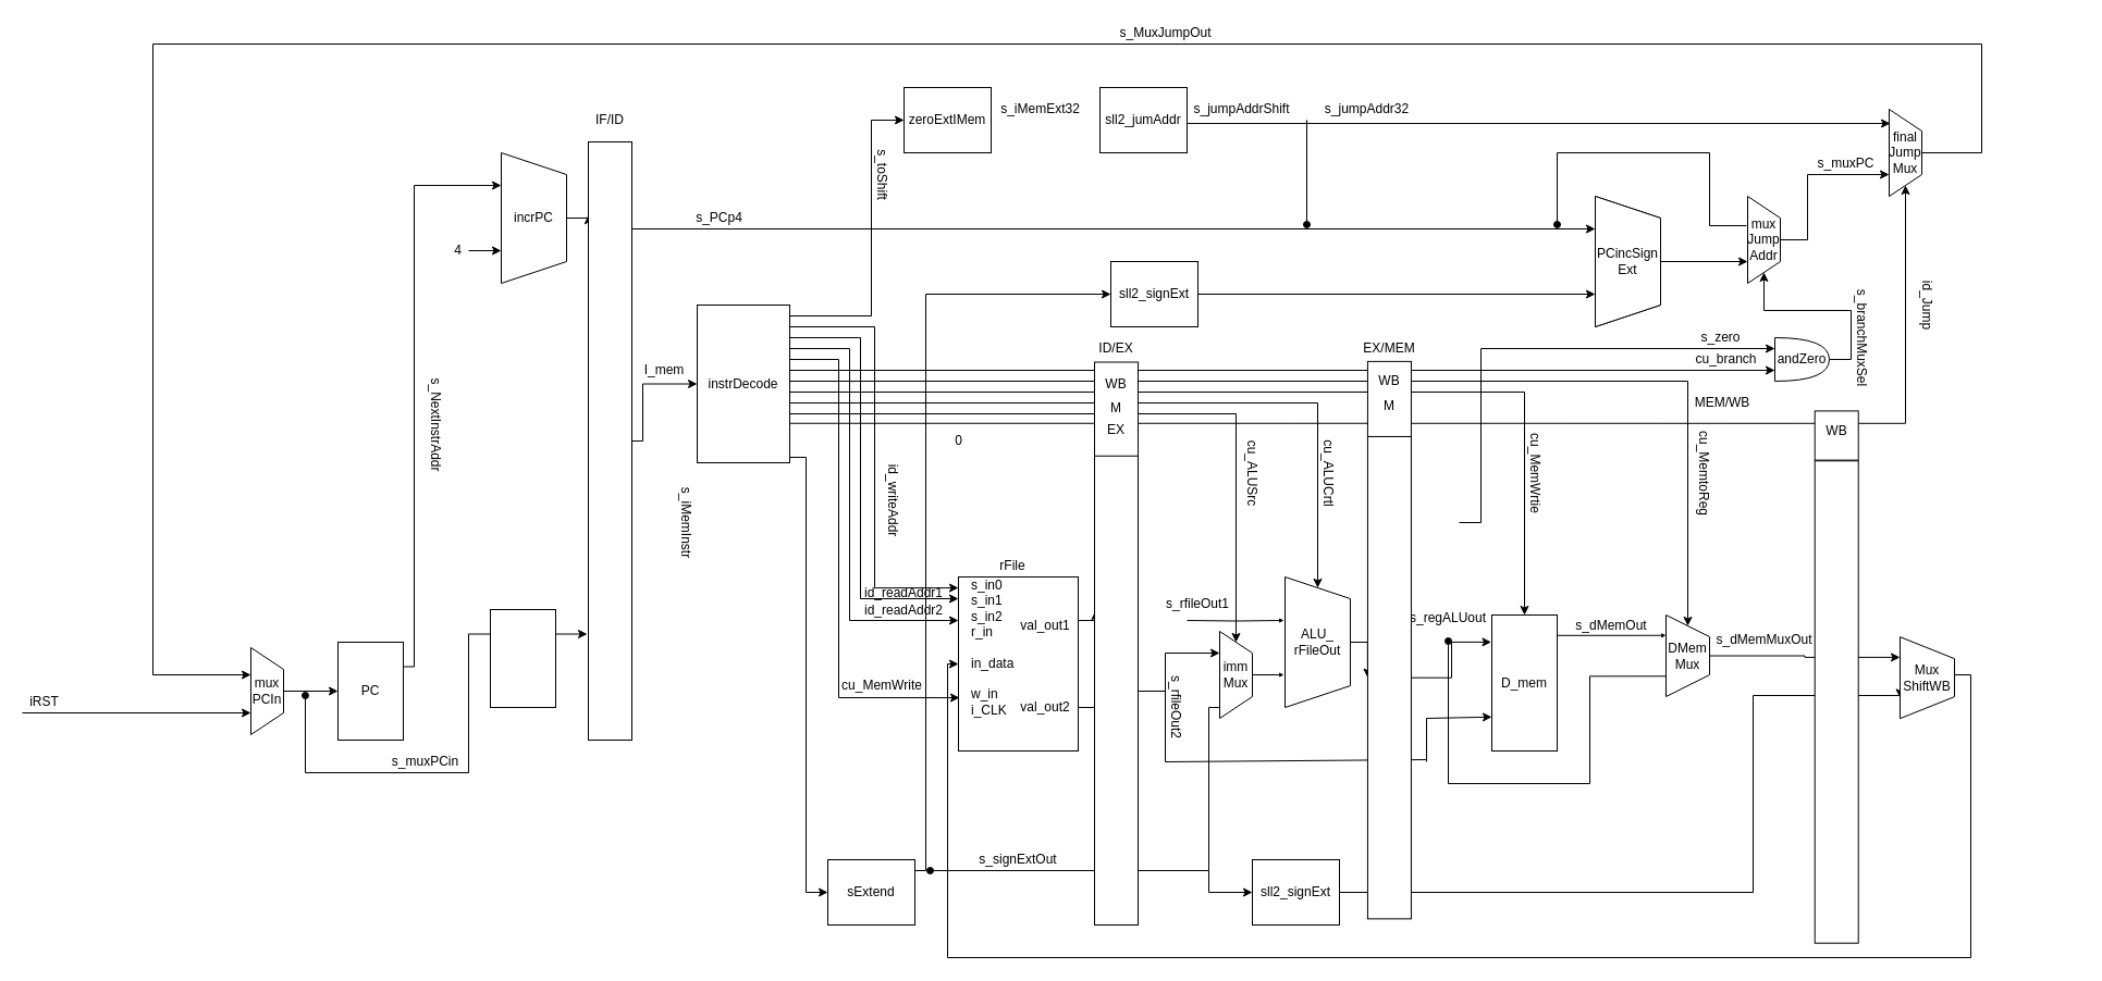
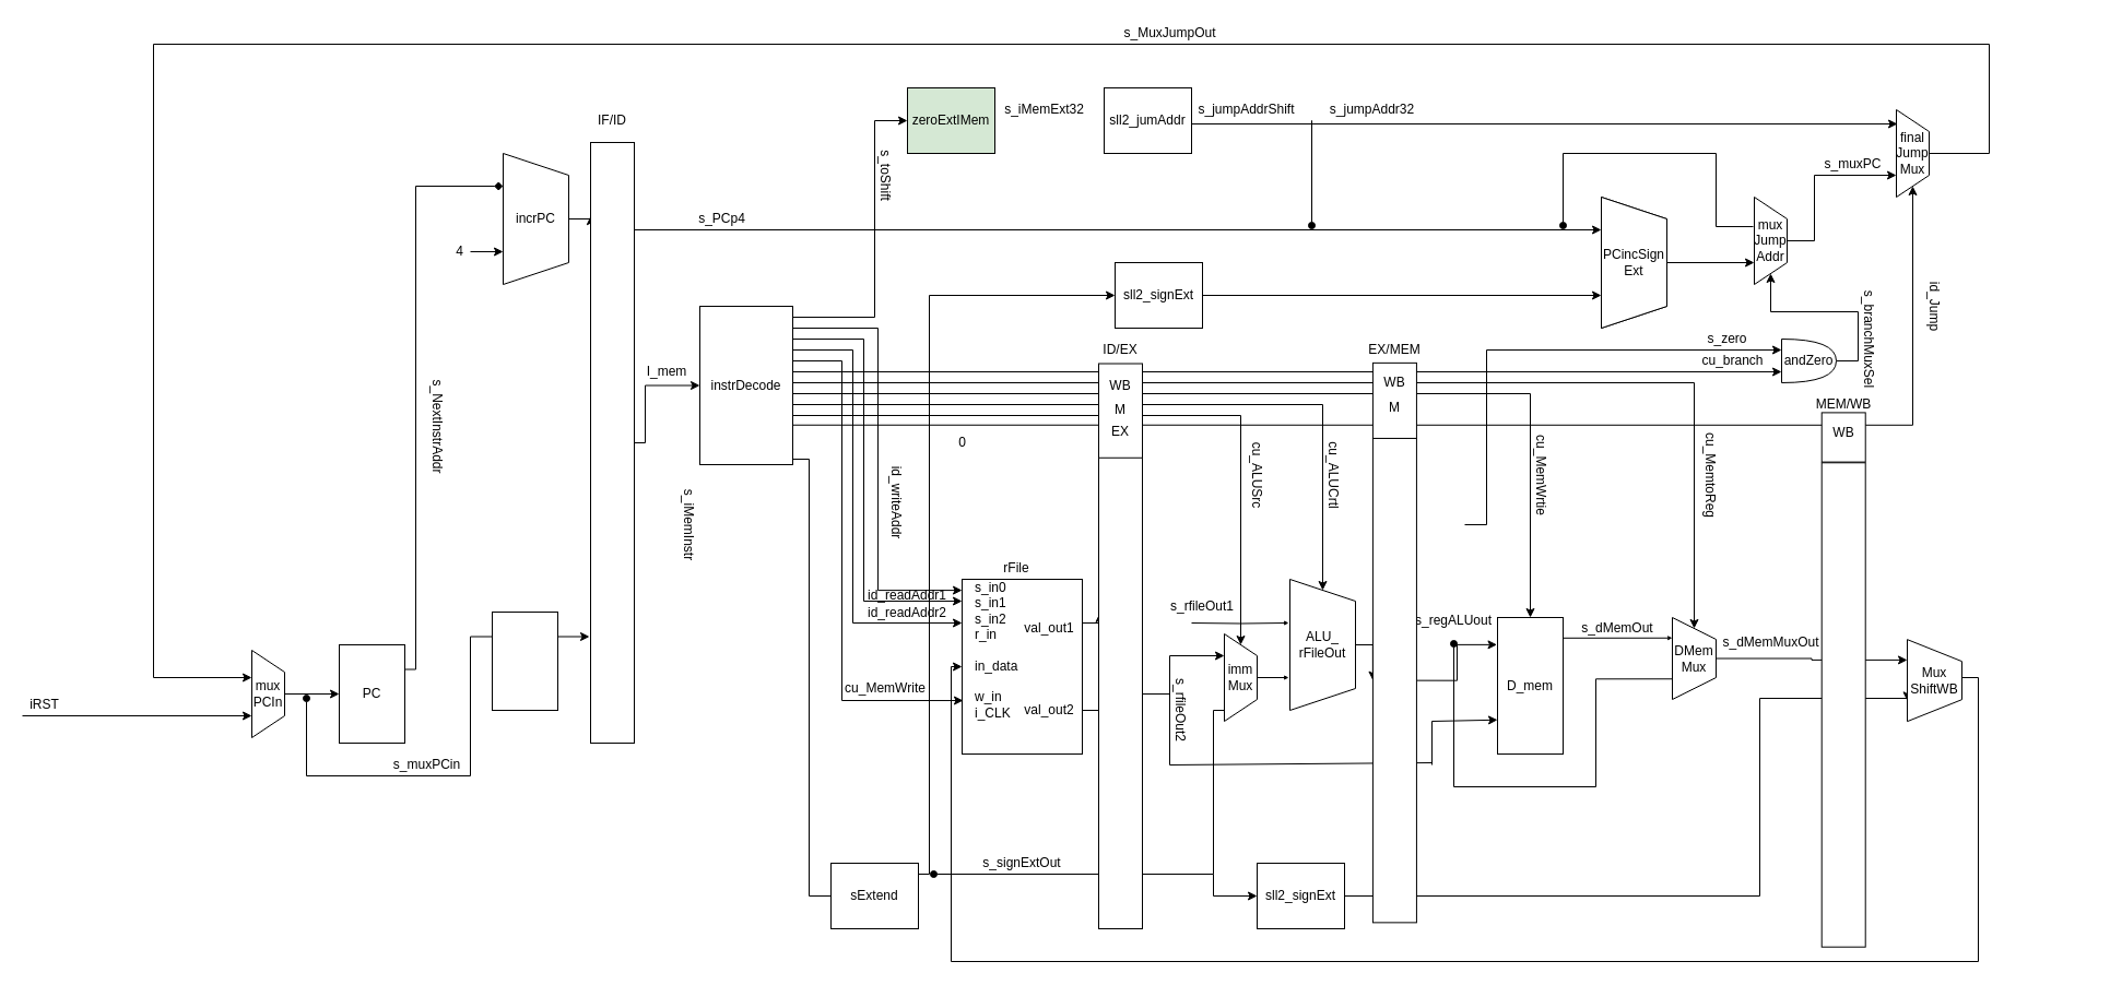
- <mxCell id="66" value="zeroExtIMem" style="rounded=0;whiteSpace=wrap;html=1;" parent="1" vertex="1"><mxGeometry x="830" y="80" width="80" height="60" as="geometry" /></mxCell>
+ <mxCell id="66" value="zeroExtIMem" style="rounded=0;whiteSpace=wrap;html=1;fillColor=#d5e8d4;" parent="1" vertex="1"><mxGeometry x="830" y="80" width="80" height="60" as="geometry" /></mxCell>
- <mxCell id="2" style="edgeStyle=orthogonalEdgeStyle;rounded=0;orthogonalLoop=1;jettySize=auto;html=1;exitX=1;exitY=0.25;exitDx=0;exitDy=0;entryX=0.25;entryY=1;entryDx=0;entryDy=0;" parent="1" source="3" target="10" edge="1"><mxGeometry relative="1" as="geometry"><Array as="points"><mxPoint x="380" y="612" /><mxPoint x="380" y="170" /></Array></mxGeometry></mxCell>
+ <mxCell id="2" style="edgeStyle=orthogonalEdgeStyle;rounded=0;orthogonalLoop=1;jettySize=auto;html=1;exitX=1;exitY=0.25;exitDx=0;exitDy=0;entryX=0.25;entryY=1;entryDx=0;entryDy=0;endArrow=diamond;" parent="1" source="3" target="10" edge="1"><mxGeometry relative="1" as="geometry"><Array as="points"><mxPoint x="380" y="612" /><mxPoint x="380" y="170" /></Array></mxGeometry></mxCell>
- <mxCell id="129" value="MEM/WB" style="text;html=1;strokeColor=none;fillColor=none;align=center;verticalAlign=middle;whiteSpace=wrap;rounded=0;" vertex="1" parent="1"><mxGeometry x="1561.72" y="360" width="40" height="20" as="geometry" /></mxCell>
+ <mxCell id="129" value="MEM/WB" style="text;html=1;strokeColor=none;fillColor=none;align=center;verticalAlign=middle;whiteSpace=wrap;rounded=0;" vertex="1" parent="1"><mxGeometry x="1666.72" y="360" width="40" height="20" as="geometry" /></mxCell>
- <mxCell id="26" style="edgeStyle=orthogonalEdgeStyle;rounded=0;orthogonalLoop=1;jettySize=auto;html=1;exitX=1;exitY=0.5;exitDx=0;exitDy=0;entryX=0;entryY=0.5;entryDx=0;entryDy=0;" parent="1" source="34" target="41" edge="1"><mxGeometry relative="1" as="geometry"><mxPoint x="725" y="670" as="targetPoint" /><Array as="points"><mxPoint x="725" y="420" /><mxPoint x="740" y="420" /><mxPoint x="740" y="820" /></Array></mxGeometry></mxCell>
+ <mxCell id="26" style="edgeStyle=orthogonalEdgeStyle;rounded=0;orthogonalLoop=1;jettySize=auto;html=1;exitX=1;exitY=0.5;exitDx=0;exitDy=0;entryX=0;entryY=0.5;entryDx=0;entryDy=0;endArrow=none;" parent="1" source="34" target="41" edge="1"><mxGeometry relative="1" as="geometry"><mxPoint x="725" y="670" as="targetPoint" /><Array as="points"><mxPoint x="725" y="420" /><mxPoint x="740" y="420" /><mxPoint x="740" y="820" /></Array></mxGeometry></mxCell>
